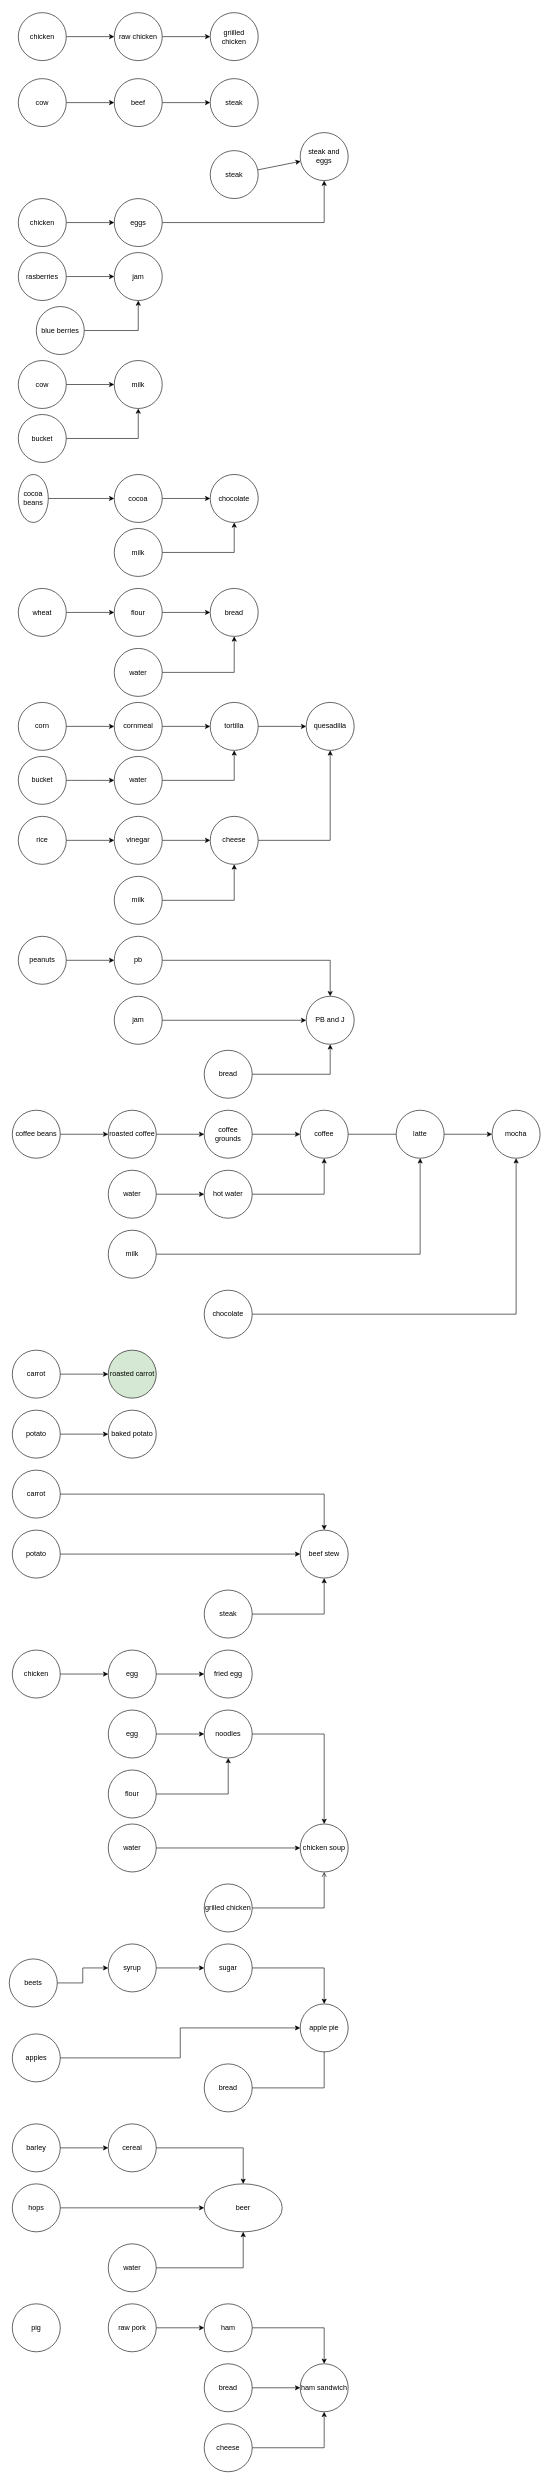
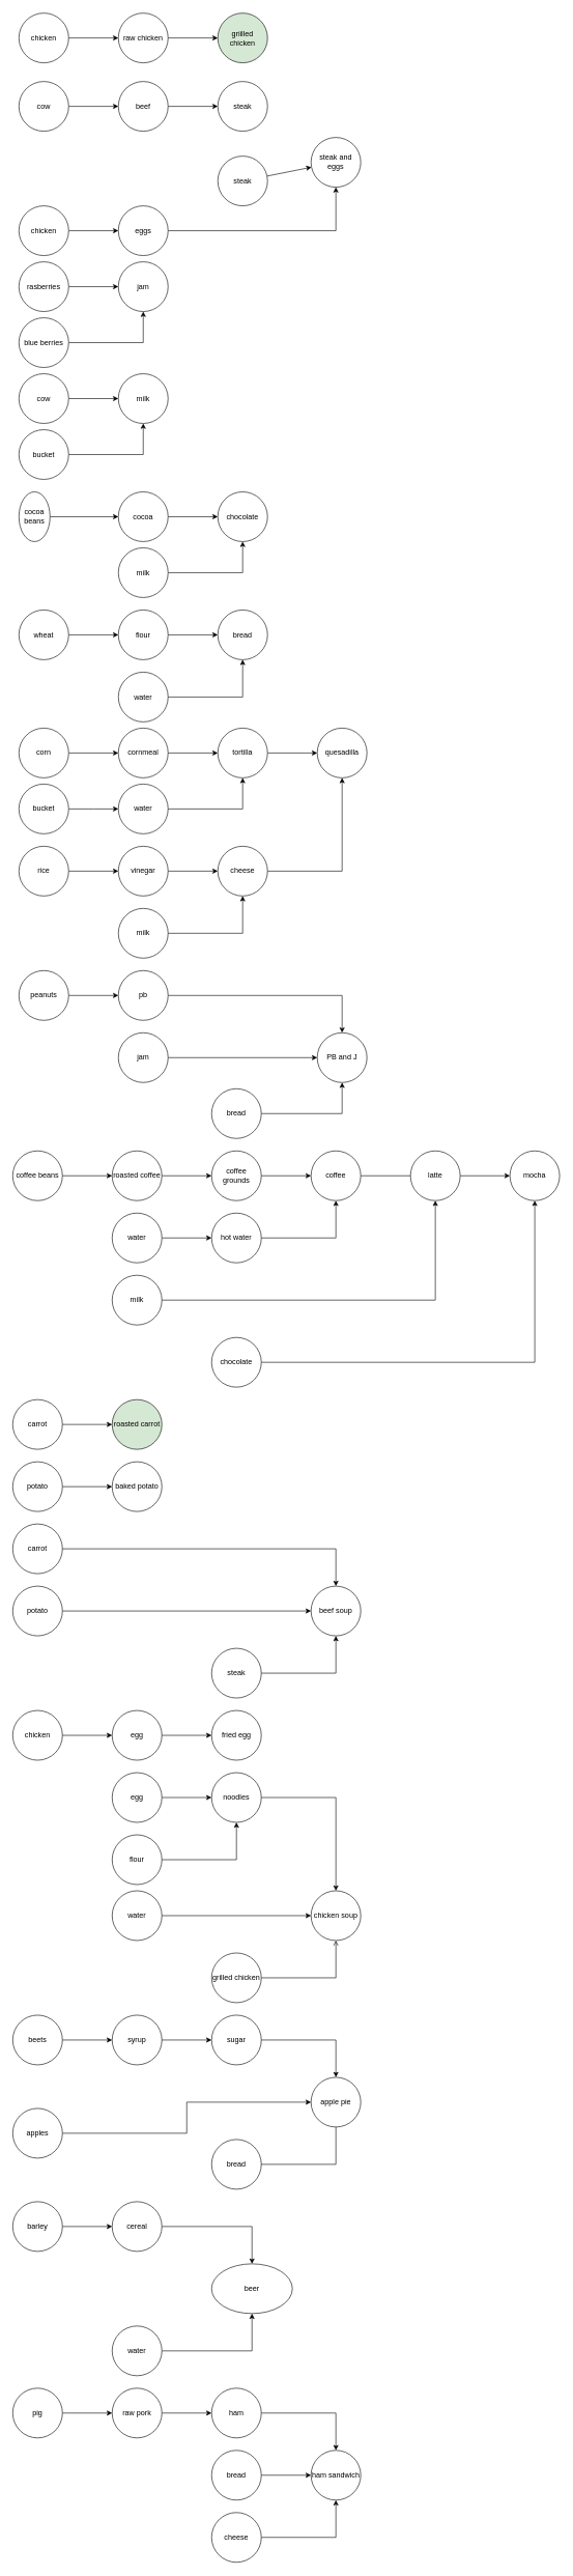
- <mxCell id="4" value="griilled chicken" style="ellipse;whiteSpace=wrap;html=1;aspect=fixed;" vertex="1" parent="1"><mxGeometry x="350" y="20" width="80" height="80" as="geometry" /></mxCell>
+ <mxCell id="4" value="griilled chicken" style="ellipse;whiteSpace=wrap;html=1;aspect=fixed;fillColor=#d5e8d4;" vertex="1" parent="1"><mxGeometry x="350" y="20" width="80" height="80" as="geometry" /></mxCell>
- <mxCell id="22" value="blue berries" style="ellipse;whiteSpace=wrap;html=1;aspect=fixed;" vertex="1" parent="1"><mxGeometry x="60" y="510" width="80" height="80" as="geometry" /></mxCell>
+ <mxCell id="22" value="blue berries" style="ellipse;whiteSpace=wrap;html=1;aspect=fixed;" vertex="1" parent="1"><mxGeometry x="30" y="510" width="80" height="80" as="geometry" /></mxCell>
- <mxCell id="102" value="beef stew" style="ellipse;whiteSpace=wrap;html=1;aspect=fixed;" vertex="1" parent="1"><mxGeometry x="500" y="2550" width="80" height="80" as="geometry" /></mxCell>
+ <mxCell id="102" value="beef soup" style="ellipse;whiteSpace=wrap;html=1;aspect=fixed;" vertex="1" parent="1"><mxGeometry x="500" y="2550" width="80" height="80" as="geometry" /></mxCell>
- <mxCell id="123" value="beets" style="ellipse;whiteSpace=wrap;html=1;aspect=fixed;" vertex="1" parent="1"><mxGeometry x="15" y="3265" width="80" height="80" as="geometry" /></mxCell>
+ <mxCell id="123" value="beets" style="ellipse;whiteSpace=wrap;html=1;aspect=fixed;" vertex="1" parent="1"><mxGeometry y="3240" width="80" height="80" as="geometry" x="20" /></mxCell>
- <mxCell id="135" value="hops" style="ellipse;whiteSpace=wrap;html=1;aspect=fixed;" vertex="1" parent="1"><mxGeometry y="3640" width="80" height="80" as="geometry" x="20" /></mxCell>
- <mxCell id="134" value="" style="edgeStyle=orthogonalEdgeStyle;rounded=0;orthogonalLoop=1;jettySize=auto;html=1;" edge="1" parent="1" source="135" target="136"><mxGeometry relative="1" as="geometry" /></mxCell>
+ <mxCell id="139" value="" style="edgeStyle=orthogonalEdgeStyle;rounded=0;orthogonalLoop=1;jettySize=auto;html=1;" edge="1" parent="1" source="140" target="142"><mxGeometry relative="1" as="geometry" /></mxCell>
